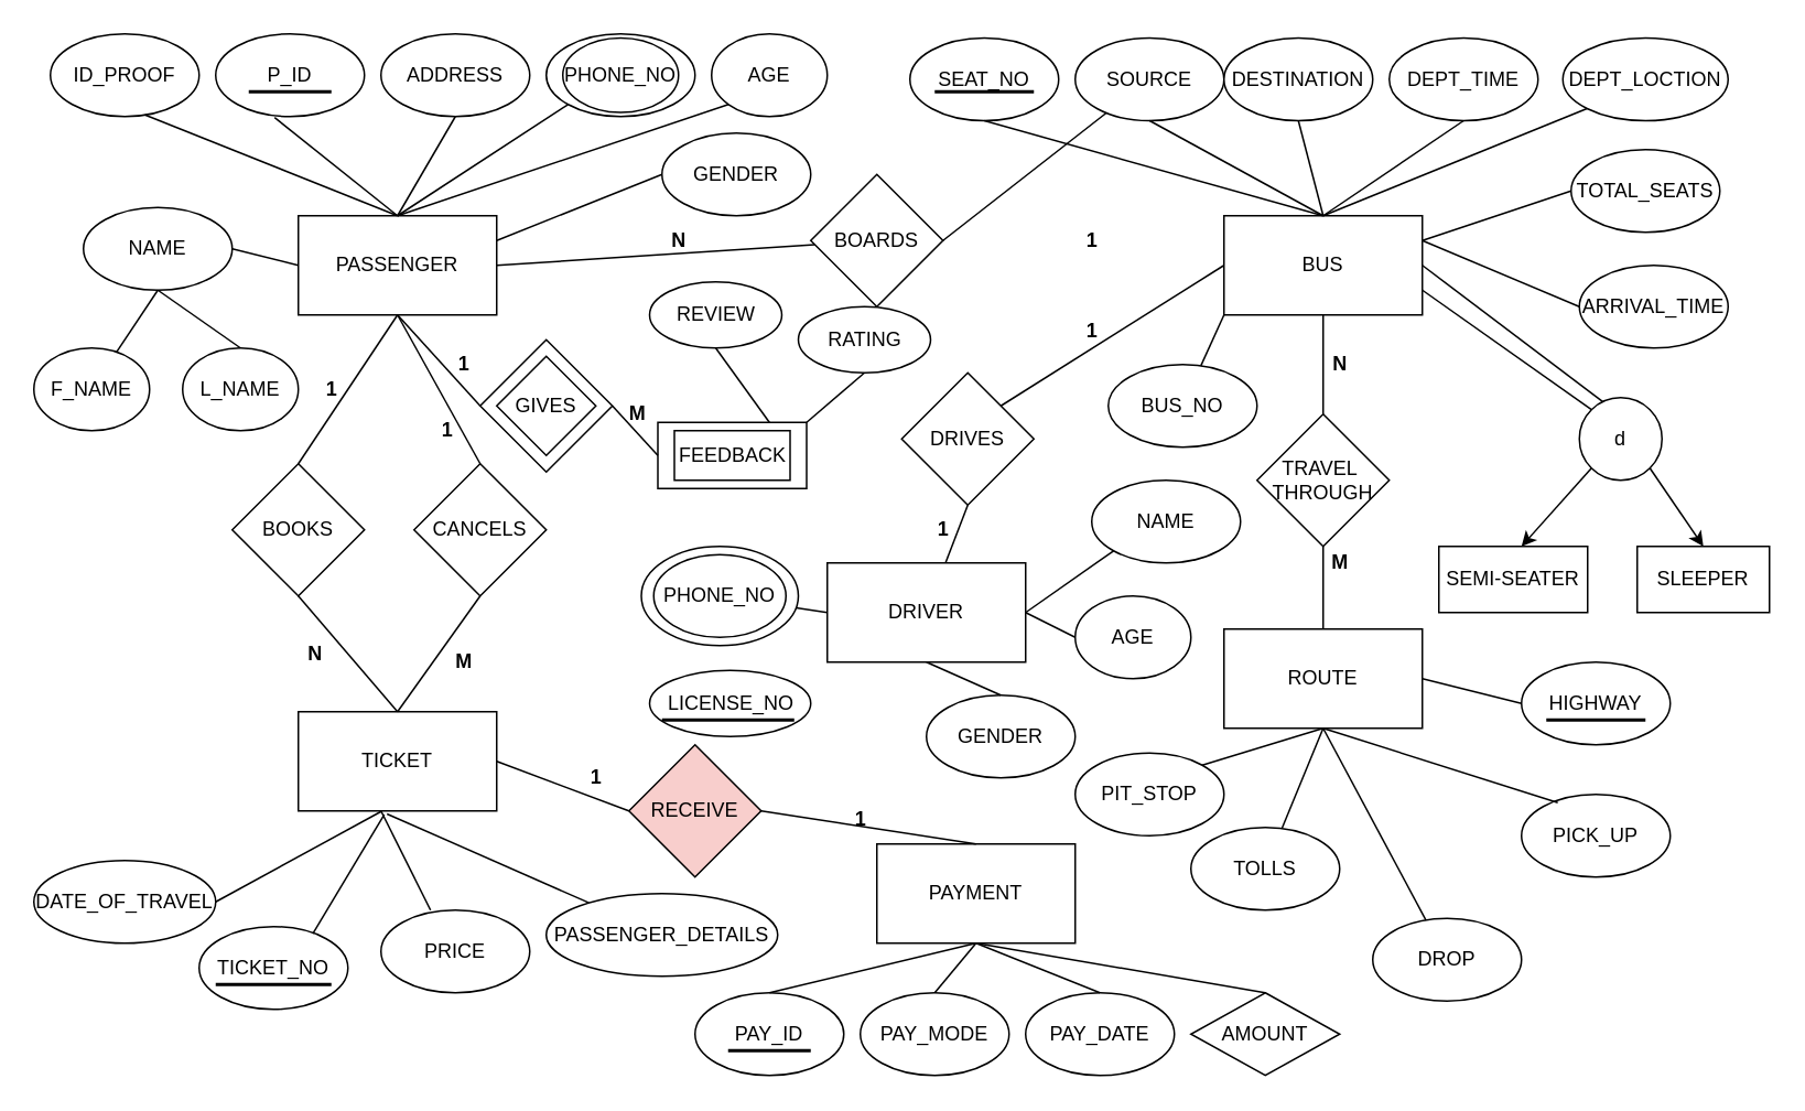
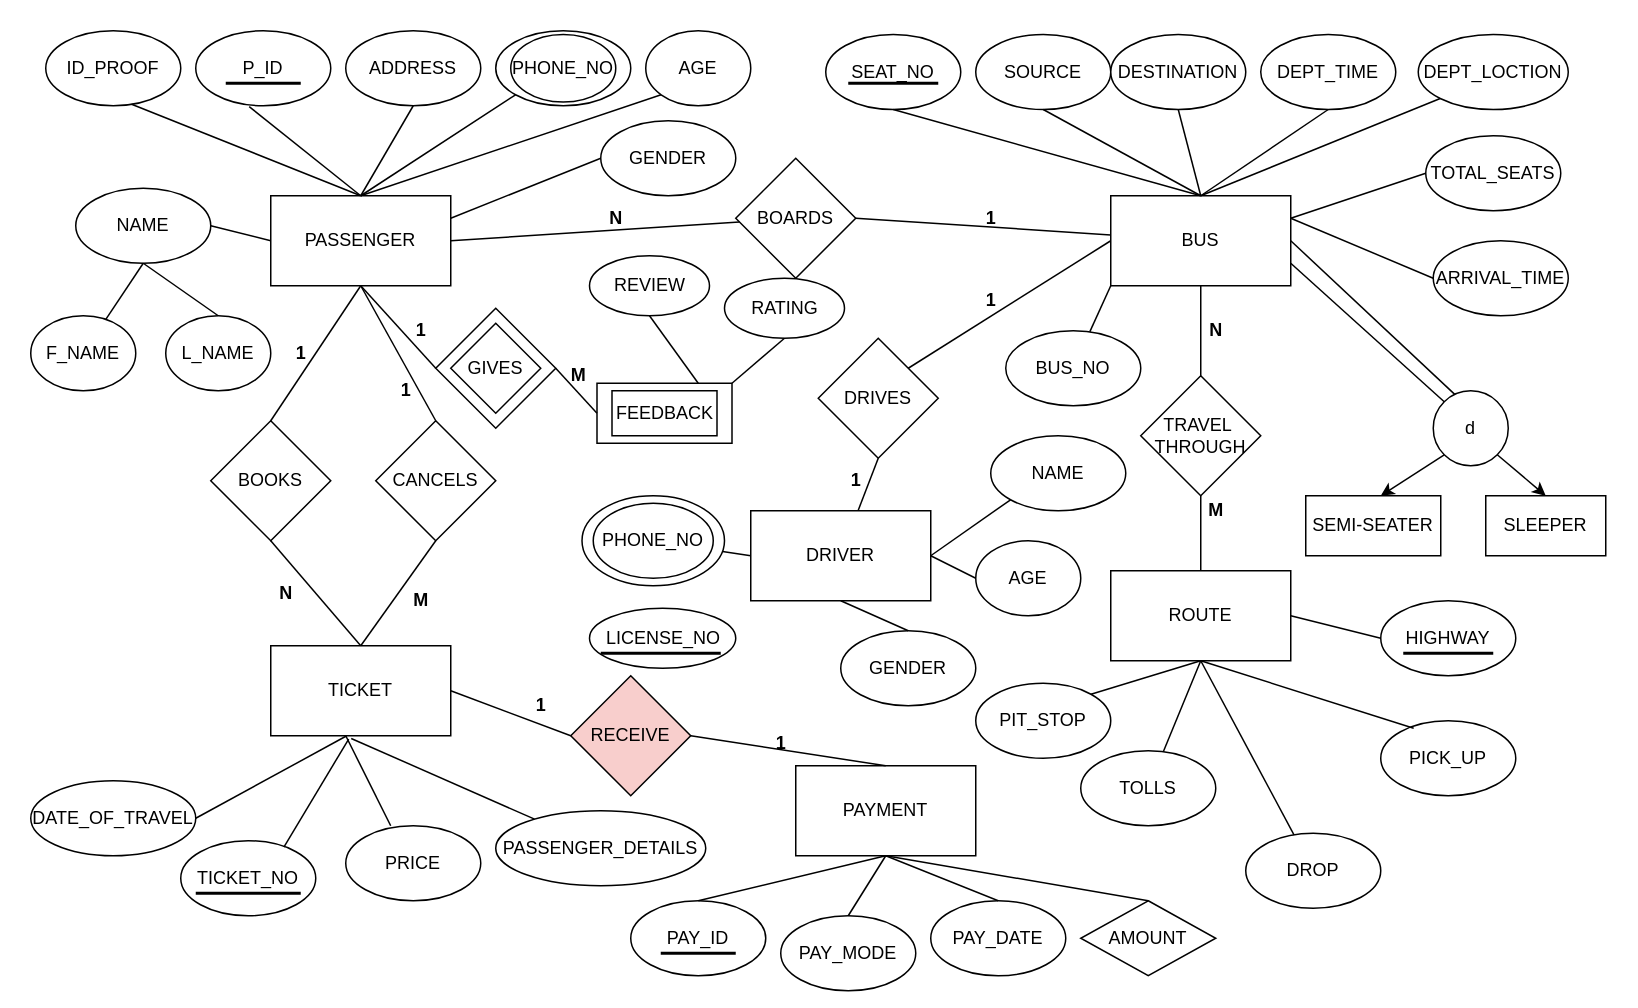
- <mxCell id="57" value="" style="endArrow=none;html=1;rounded=0;exitX=1;exitY=0.5;exitDx=0;exitDy=0;" edge="1" parent="1" source="33" target="35"><mxGeometry width="50" height="50" relative="1" as="geometry"><mxPoint x="490" y="160" as="sourcePoint" /><mxPoint x="310" y="160" as="targetPoint" /></mxGeometry></mxCell>
+ <mxCell id="57" value="" style="endArrow=none;html=1;rounded=0;exitX=1;exitY=0.5;exitDx=0;exitDy=0;" edge="1" parent="1" source="33" target="34"><mxGeometry width="50" height="50" relative="1" as="geometry"><mxPoint x="490" y="160" as="sourcePoint" /><mxPoint x="310" y="160" as="targetPoint" /></mxGeometry></mxCell>
- <mxCell id="51" value="d" style="ellipse;whiteSpace=wrap;html=1;aspect=fixed;" vertex="1" parent="1"><mxGeometry x="955" y="240" width="50" height="50" as="geometry" /></mxCell>
+ <mxCell id="51" value="d" style="ellipse;whiteSpace=wrap;html=1;aspect=fixed;" vertex="1" parent="1"><mxGeometry x="955" y="260" width="50" height="50" as="geometry" /></mxCell>
- <mxCell id="76" value="PAY_MODE" style="ellipse;whiteSpace=wrap;html=1;" vertex="1" parent="1"><mxGeometry x="520" y="600" width="90" height="50" as="geometry" /></mxCell>
+ <mxCell id="76" value="PAY_MODE" style="ellipse;whiteSpace=wrap;html=1;" vertex="1" parent="1"><mxGeometry x="520" y="610" width="90" height="50" as="geometry" /></mxCell>
